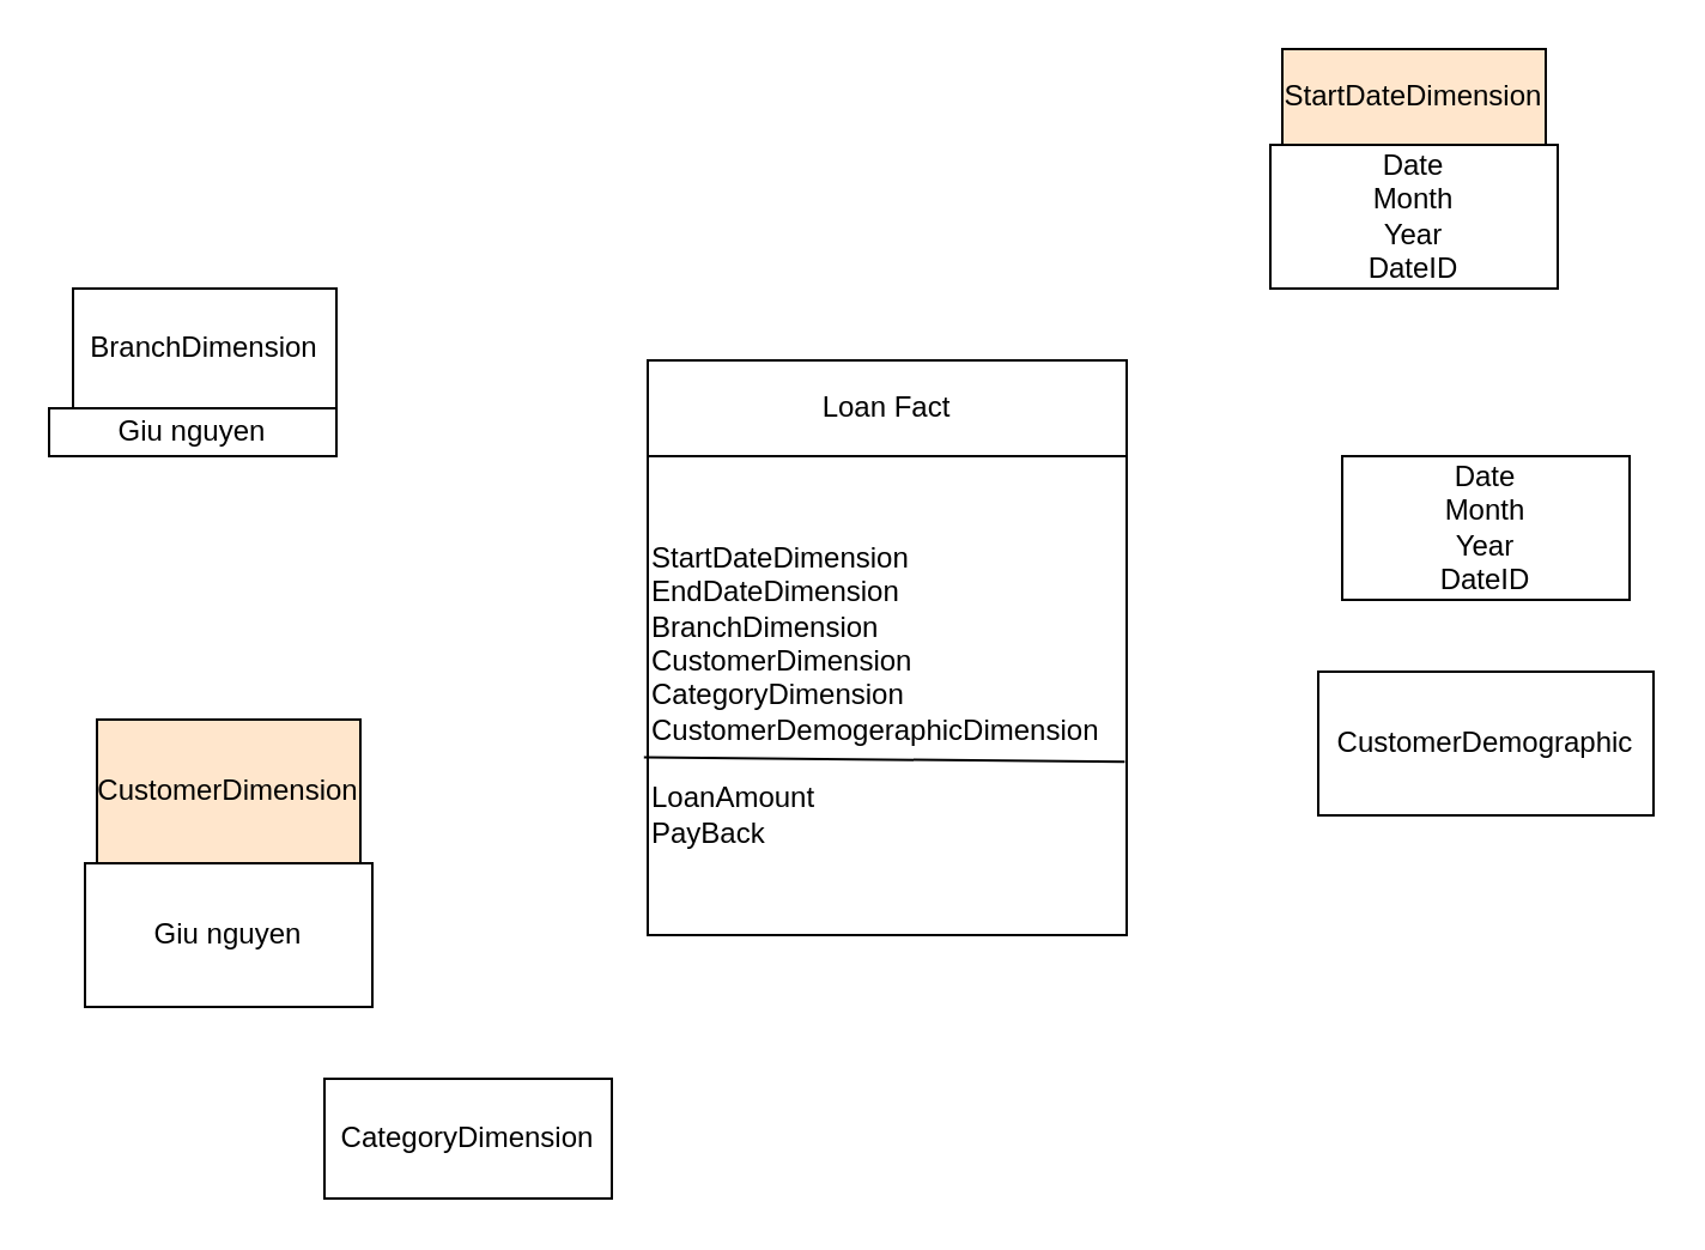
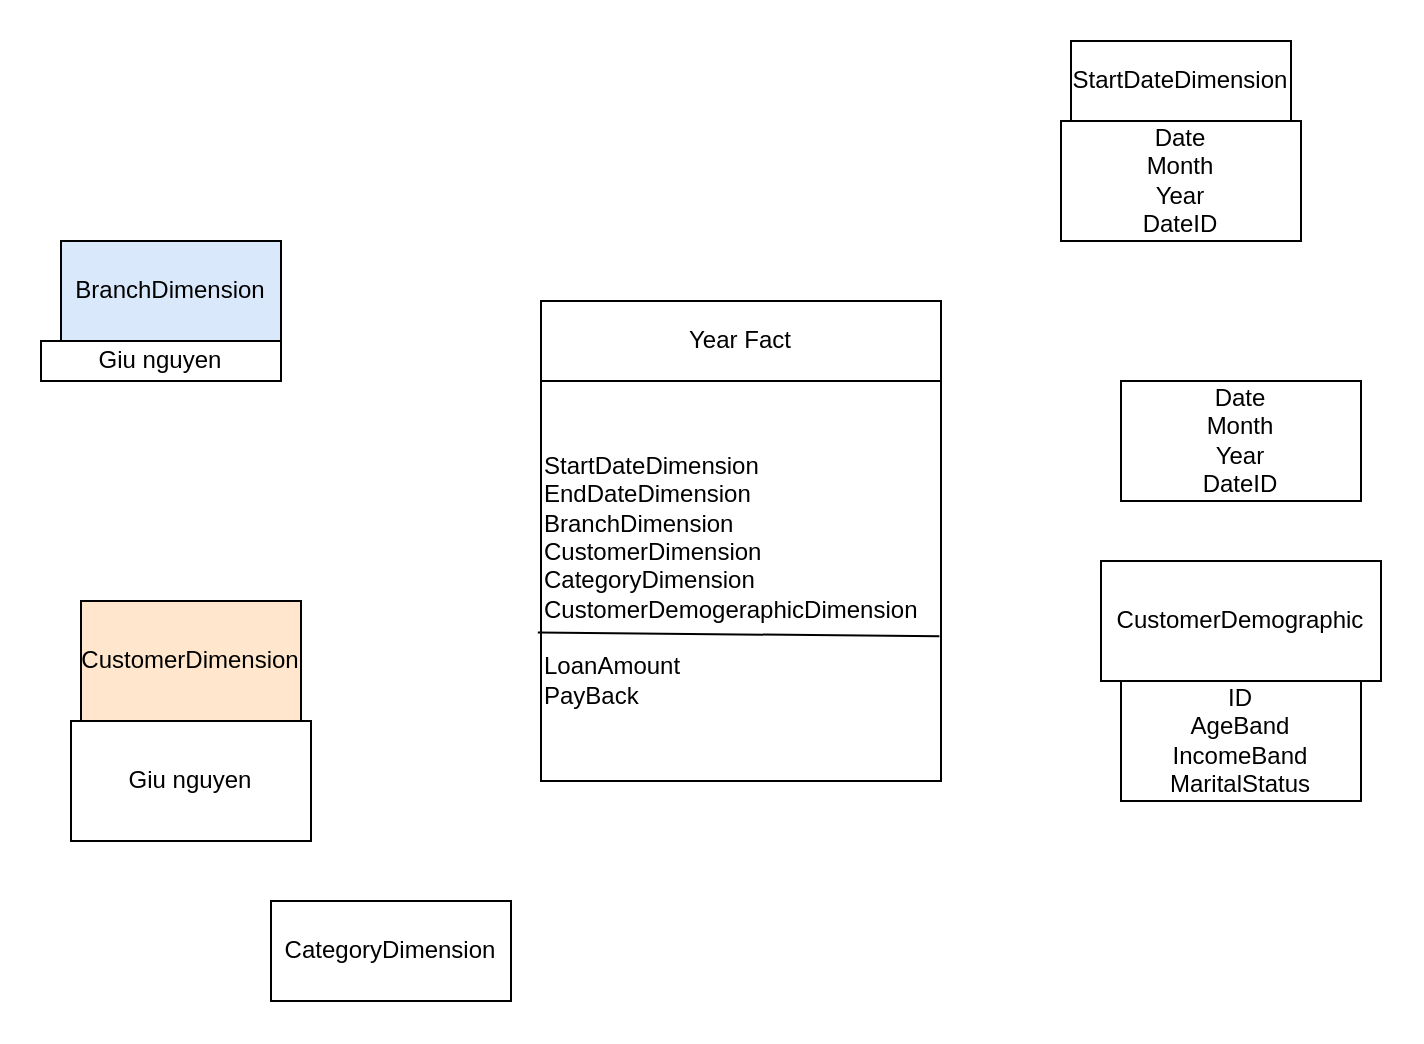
- <mxCell id="3" value="StartDateDimension" style="rounded=0;whiteSpace=wrap;html=1;fillColor=#ffe6cc;" parent="1" vertex="1"><mxGeometry x="535" y="20" width="110" height="40" as="geometry" /></mxCell>
+ <mxCell id="3" value="StartDateDimension" style="rounded=0;whiteSpace=wrap;html=1;" parent="1" vertex="1"><mxGeometry x="535" y="20" width="110" height="40" as="geometry" /></mxCell>
- <mxCell id="5" value="BranchDimension" style="rounded=0;whiteSpace=wrap;html=1;" parent="1" vertex="1"><mxGeometry x="30" y="120" width="110" height="50" as="geometry" /></mxCell>
+ <mxCell id="5" value="BranchDimension" style="rounded=0;whiteSpace=wrap;html=1;fillColor=#dae8fc;" parent="1" vertex="1"><mxGeometry x="30" y="120" width="110" height="50" as="geometry" /></mxCell>
- <mxCell id="2" value="Loan Fact" style="rounded=0;whiteSpace=wrap;html=1;" parent="1" vertex="1"><mxGeometry x="270" y="150" width="200" height="40" as="geometry" /></mxCell>
+ <mxCell id="2" value="Year Fact" style="rounded=0;whiteSpace=wrap;html=1;" parent="1" vertex="1"><mxGeometry x="270" y="150" width="200" height="40" as="geometry" /></mxCell>
+ <mxCell id="14" value="ID&lt;br&gt;AgeBand&lt;br&gt;IncomeBand&lt;br&gt;MaritalStatus&lt;br&gt;" style="rounded=0;whiteSpace=wrap;html=1;" vertex="1" parent="1"><mxGeometry x="560" y="340" width="120" height="60" as="geometry" /></mxCell>
